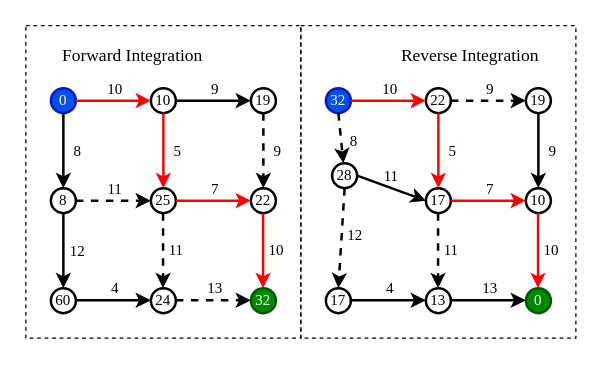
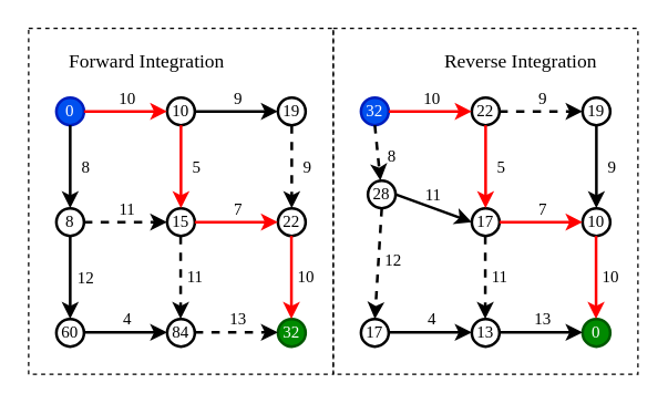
- <mxCell id="8" value="25" style="ellipse;whiteSpace=wrap;html=1;aspect=fixed;fontFamily=Times New Roman;fontSize=12;strokeWidth=2;" parent="1" vertex="1"><mxGeometry x="120" y="150" width="20" height="20" as="geometry" /></mxCell>
+ <mxCell id="8" value="15" style="ellipse;whiteSpace=wrap;html=1;aspect=fixed;fontFamily=Times New Roman;fontSize=12;strokeWidth=2;" parent="1" vertex="1"><mxGeometry x="120" y="150" width="20" height="20" as="geometry" /></mxCell>
- <mxCell id="9" value="24" style="ellipse;whiteSpace=wrap;html=1;aspect=fixed;fontFamily=Times New Roman;fontSize=12;strokeWidth=2;" parent="1" vertex="1"><mxGeometry x="120" y="230" width="20" height="20" as="geometry" /></mxCell>
+ <mxCell id="9" value="84" style="ellipse;whiteSpace=wrap;html=1;aspect=fixed;fontFamily=Times New Roman;fontSize=12;strokeWidth=2;" parent="1" vertex="1"><mxGeometry x="120" y="230" width="20" height="20" as="geometry" /></mxCell>
